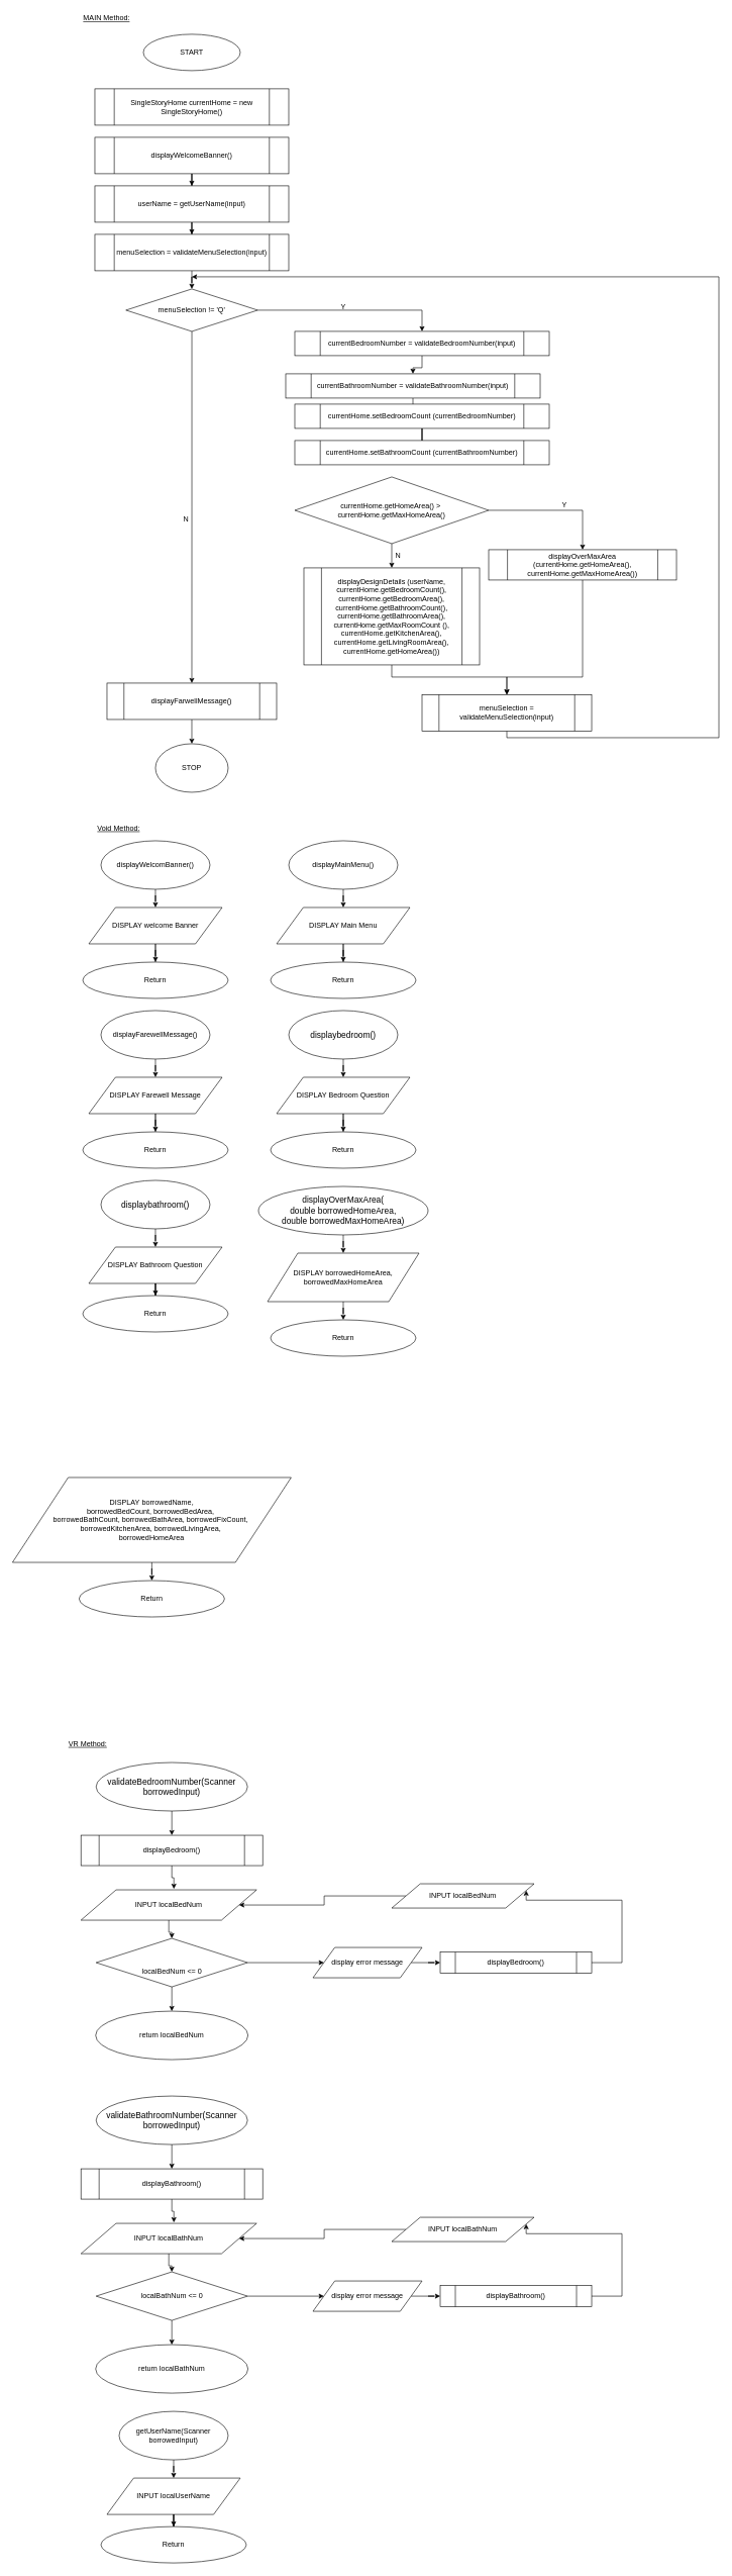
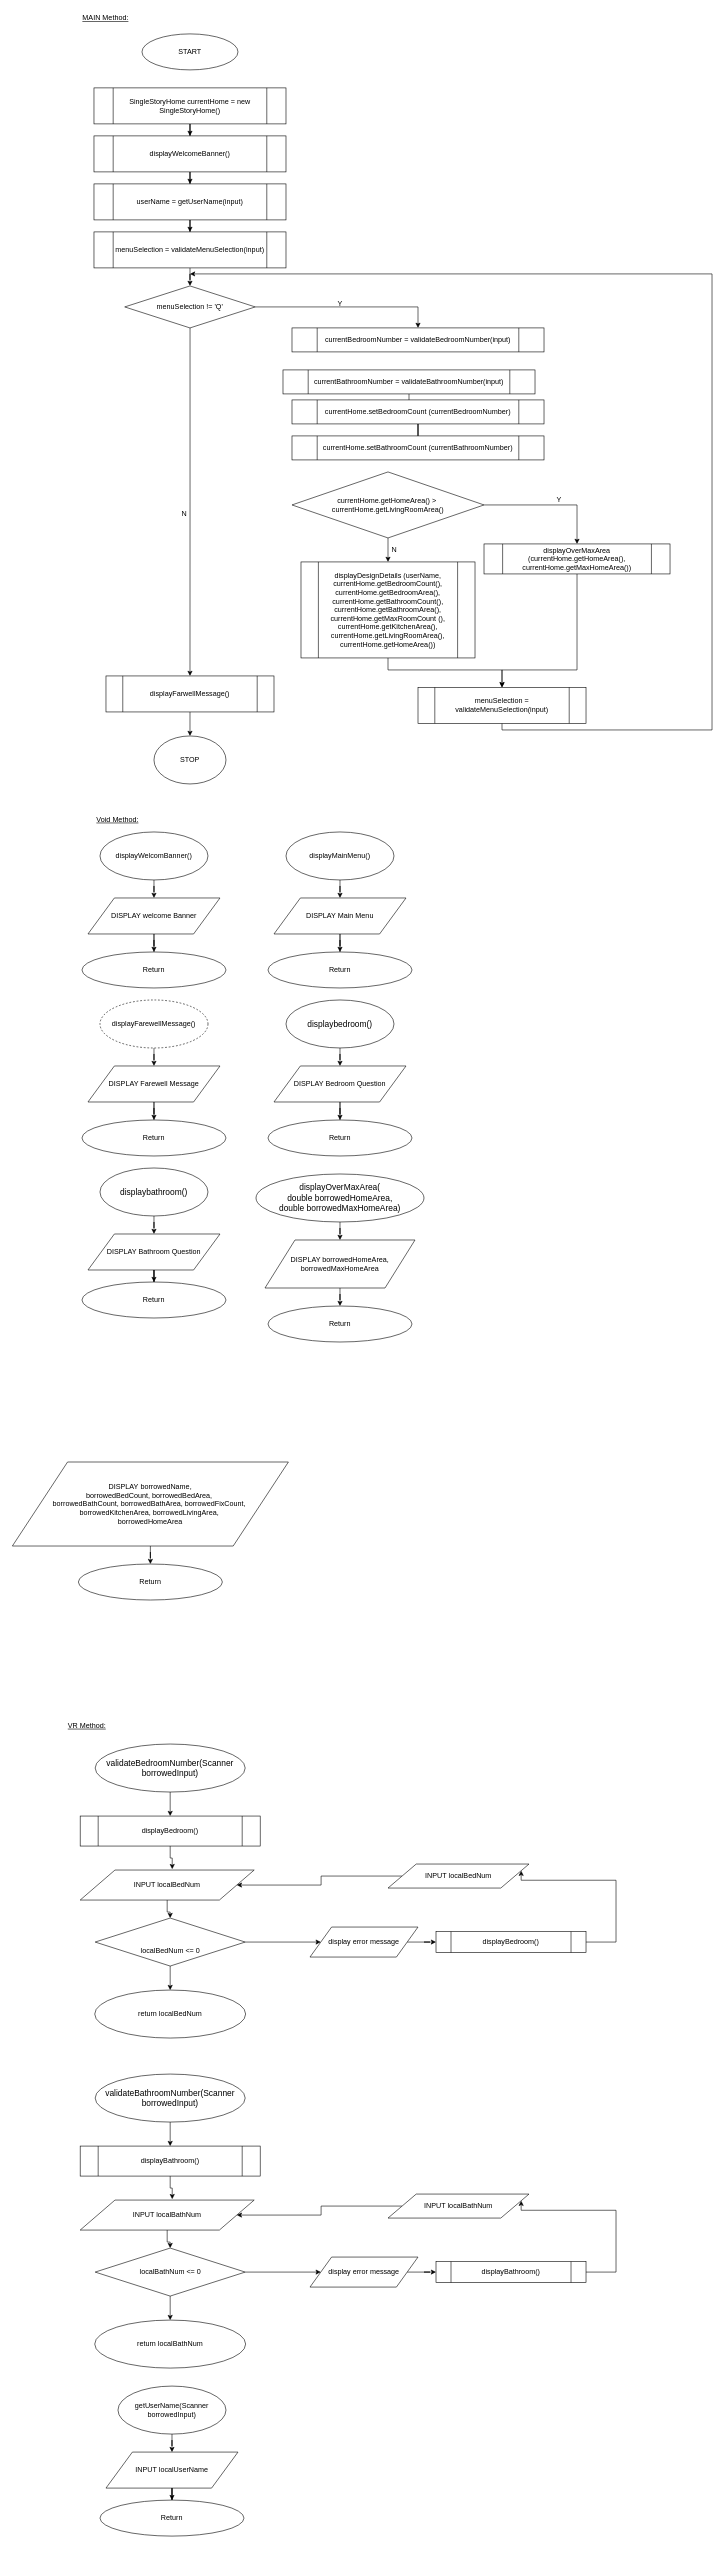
+ <mxCell id="3" value="" style="edgeStyle=orthogonalEdgeStyle;rounded=0;orthogonalLoop=1;jettySize=auto;html=1;" edge="1" parent="1" source="4" target="6"><mxGeometry relative="1" as="geometry" /></mxCell>
- <mxCell id="18" value="" style="edgeStyle=orthogonalEdgeStyle;rounded=0;orthogonalLoop=1;jettySize=auto;html=1;" edge="1" parent="1" source="19" target="21"><mxGeometry relative="1" as="geometry" /></mxCell>
- <mxCell id="27" value="currentHome.getHomeArea() &amp;gt;&amp;nbsp;&lt;br&gt;currentHome.getMaxHomeArea()" style="rhombus;whiteSpace=wrap;html=1;" vertex="1" parent="1"><mxGeometry x="486" y="786" width="320" height="110" as="geometry" /></mxCell>
+ <mxCell id="27" value="currentHome.getHomeArea() &amp;gt;&amp;nbsp;&lt;br&gt;currentHome.getLivingRoomArea()" style="rhombus;whiteSpace=wrap;html=1;" vertex="1" parent="1"><mxGeometry x="486" y="786" width="320" height="110" as="geometry" /></mxCell>
- <mxCell id="47" value="displayFarewellMessage()" style="ellipse;whiteSpace=wrap;html=1;" vertex="1" parent="1"><mxGeometry x="166" y="1666" width="180" height="80" as="geometry" /></mxCell>
+ <mxCell id="47" value="displayFarewellMessage()" style="ellipse;whiteSpace=wrap;html=1;dashed=1;" vertex="1" parent="1"><mxGeometry x="166" y="1666" width="180" height="80" as="geometry" /></mxCell>
